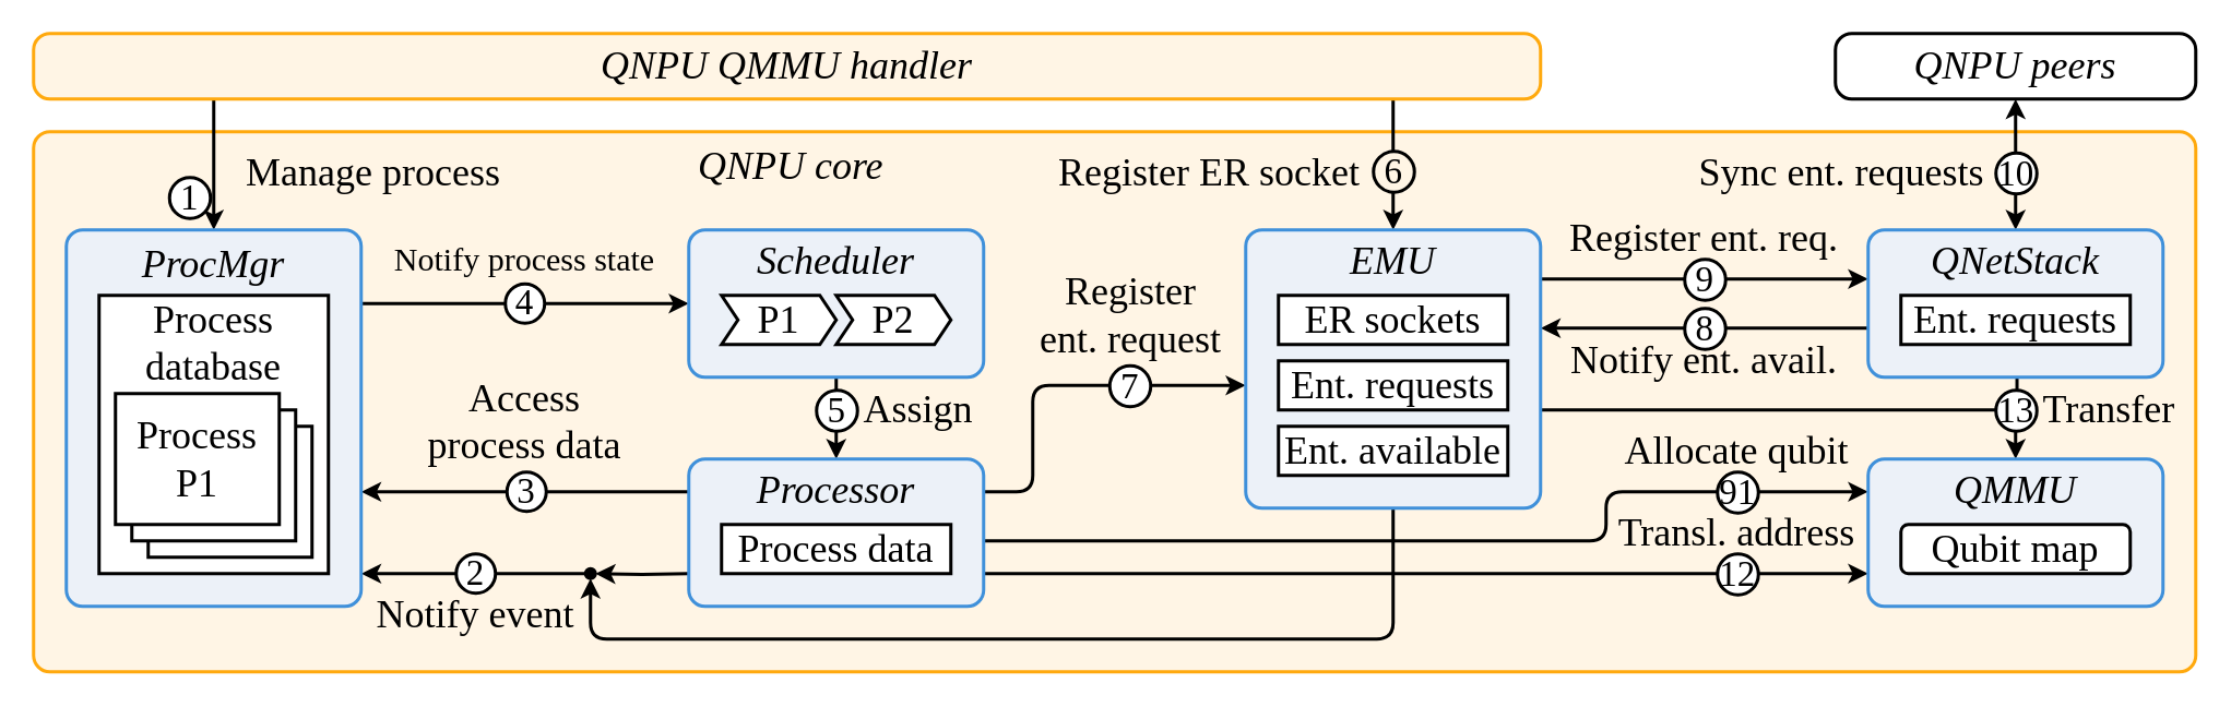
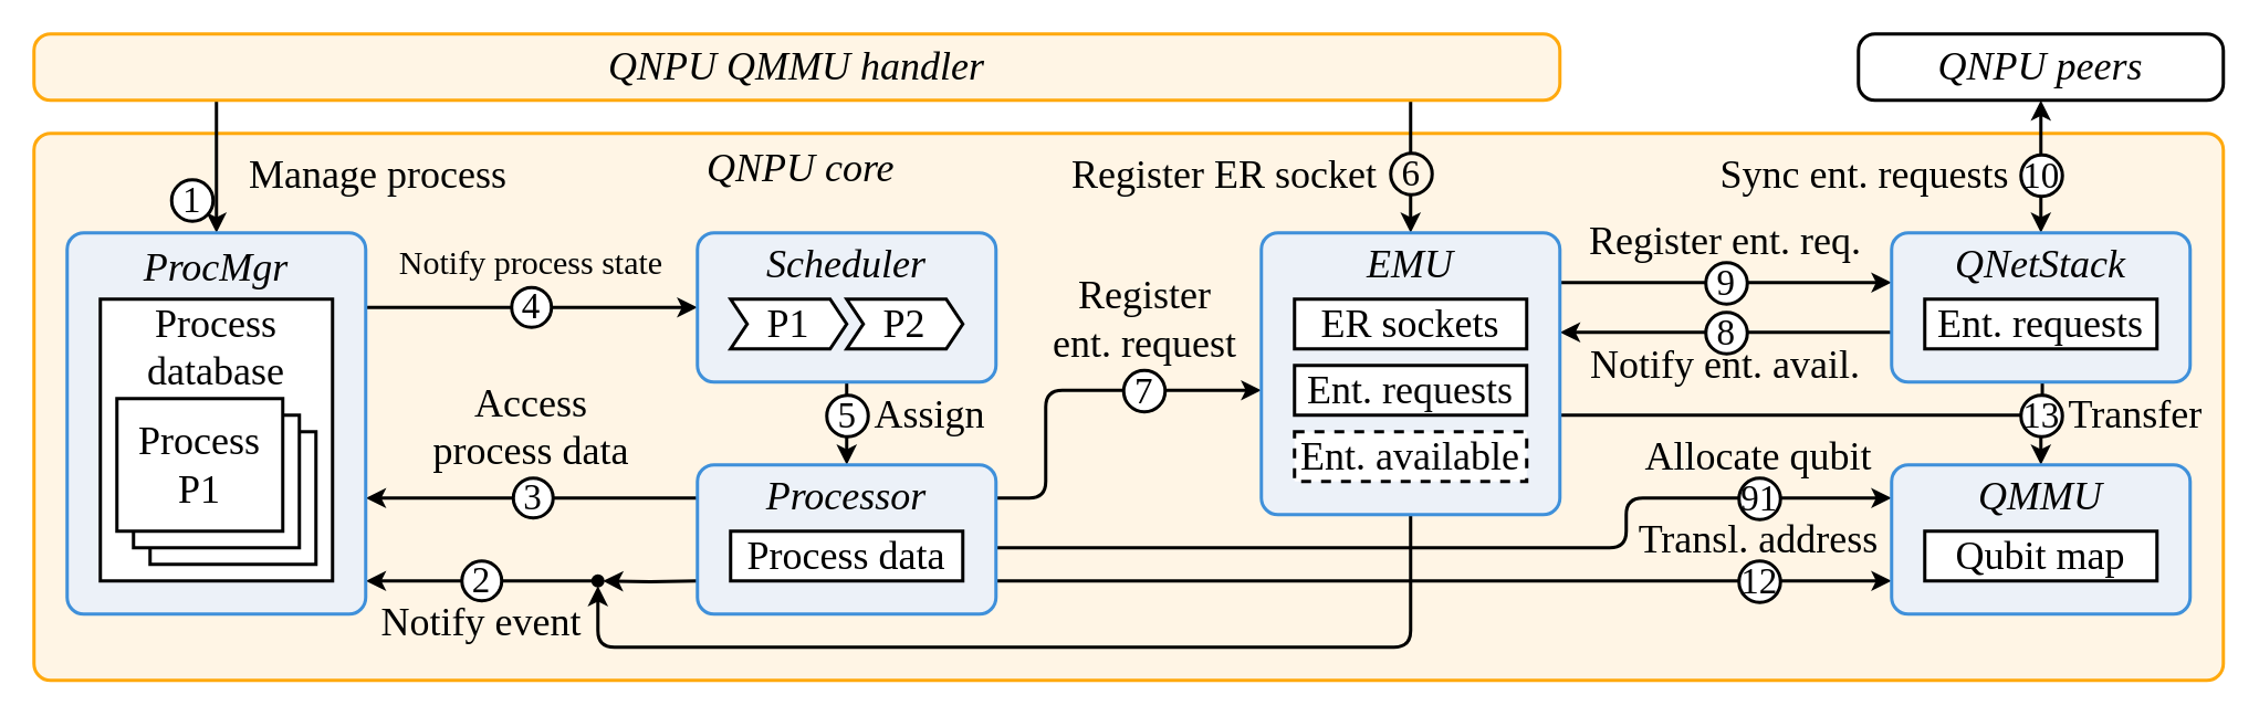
- <mxCell id="58" value="Ent. available" style="rounded=0;whiteSpace=wrap;html=1;strokeWidth=2;fontFamily=Times New Roman;fontSize=24;align=center;verticalAlign=middle;spacingRight=0;spacingLeft=0;spacingTop=0;spacing=0;" parent="1" vertex="1"><mxGeometry x="780" y="260" width="140" height="30" as="geometry" /></mxCell>
+ <mxCell id="58" value="Ent. available" style="rounded=0;whiteSpace=wrap;html=1;strokeWidth=2;fontFamily=Times New Roman;fontSize=24;align=center;verticalAlign=middle;spacingRight=0;spacingLeft=0;spacingTop=0;spacing=0;dashed=1;" parent="1" vertex="1"><mxGeometry x="780" y="260" width="140" height="30" as="geometry" /></mxCell>
- <mxCell id="52" value="Qubit map" style="whiteSpace=wrap;html=1;strokeWidth=2;fontFamily=Times New Roman;fontSize=24;align=center;verticalAlign=middle;spacingRight=0;spacingLeft=0;spacingTop=0;spacing=0;rounded=1;" parent="1" vertex="1"><mxGeometry x="1160" y="320" width="140" height="30" as="geometry" /></mxCell>
+ <mxCell id="52" value="Qubit map" style="rounded=0;whiteSpace=wrap;html=1;strokeWidth=2;fontFamily=Times New Roman;fontSize=24;align=center;verticalAlign=middle;spacingRight=0;spacingLeft=0;spacingTop=0;spacing=0;" parent="1" vertex="1"><mxGeometry x="1160" y="320" width="140" height="30" as="geometry" /></mxCell>
